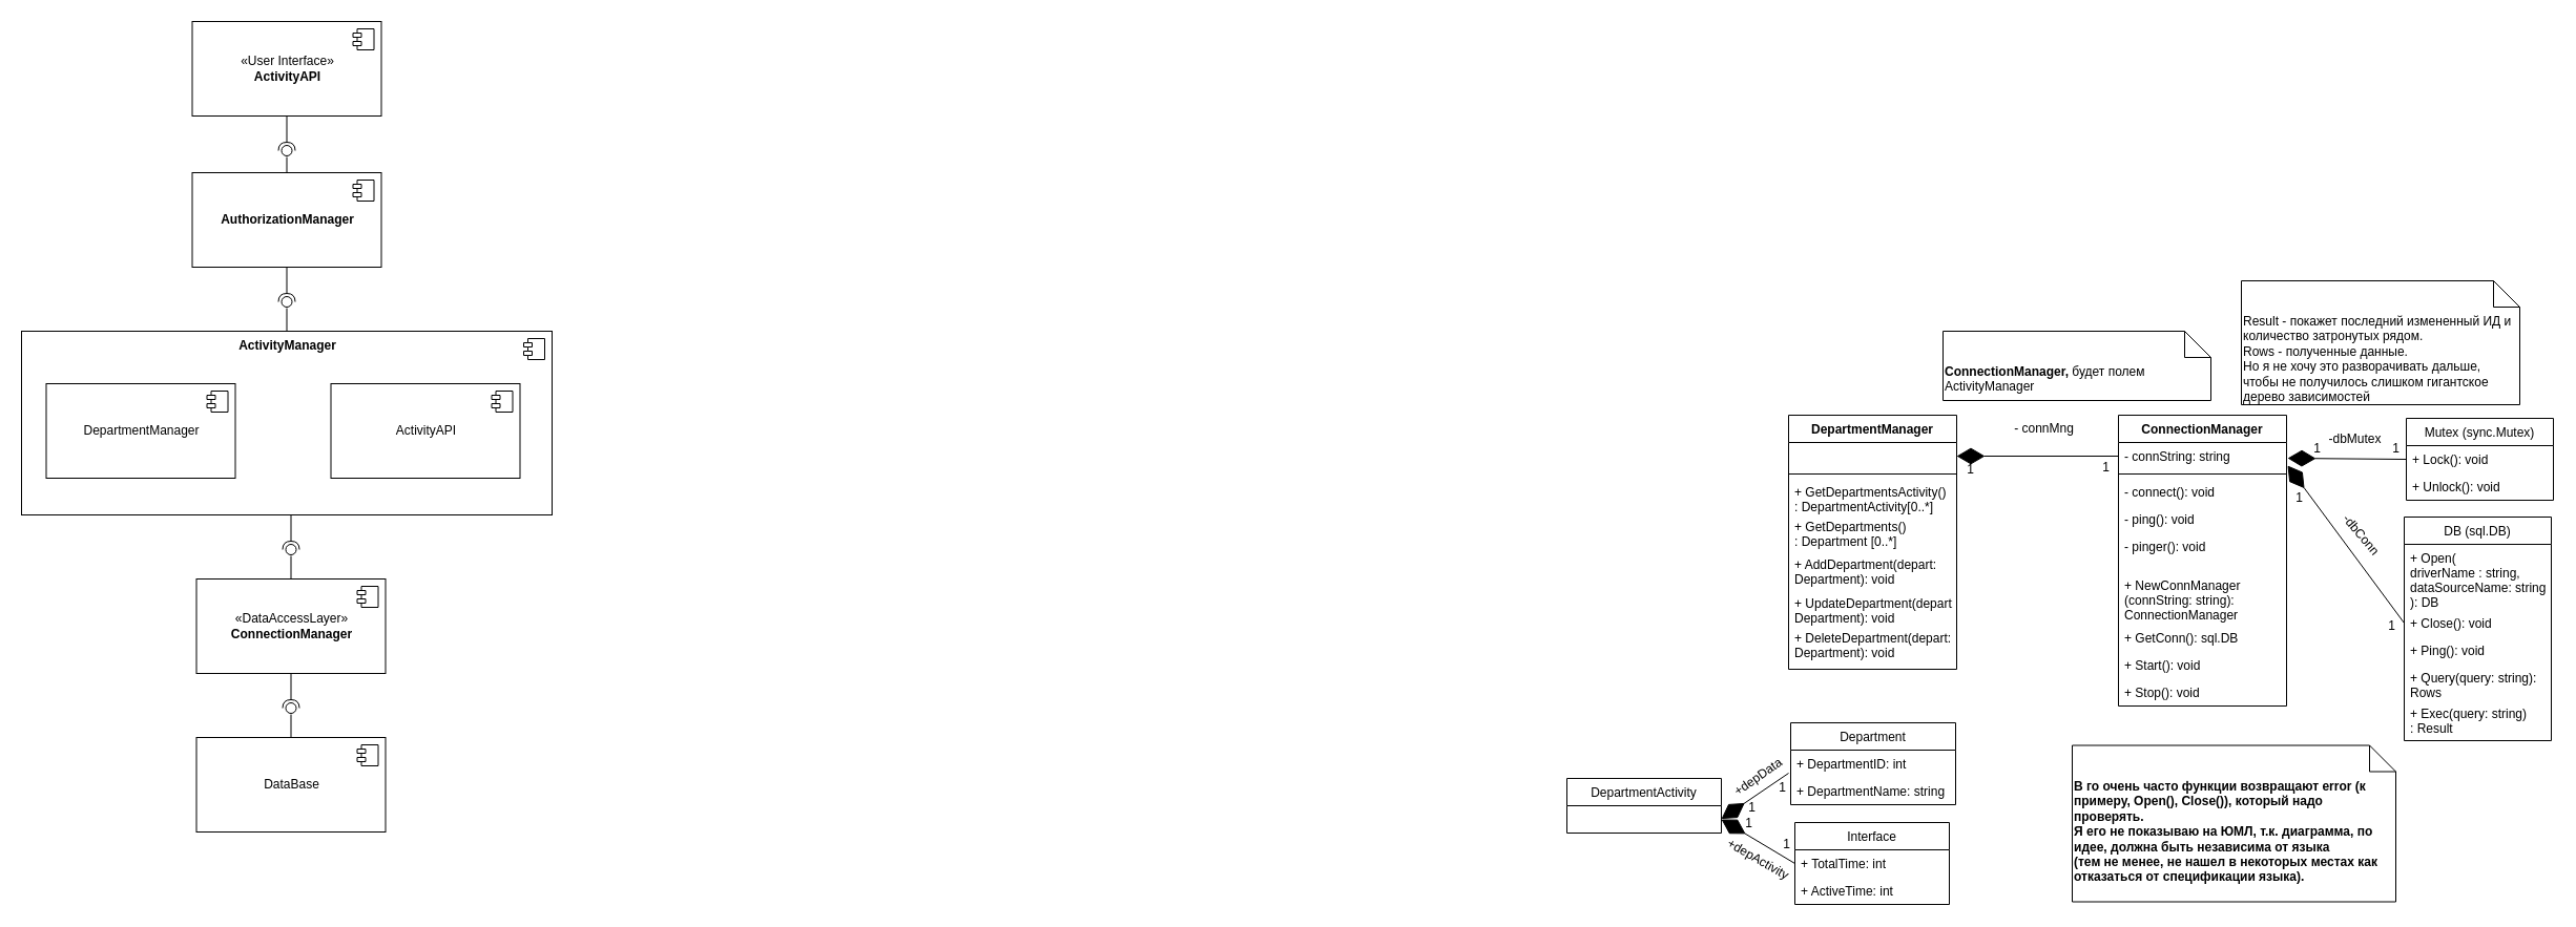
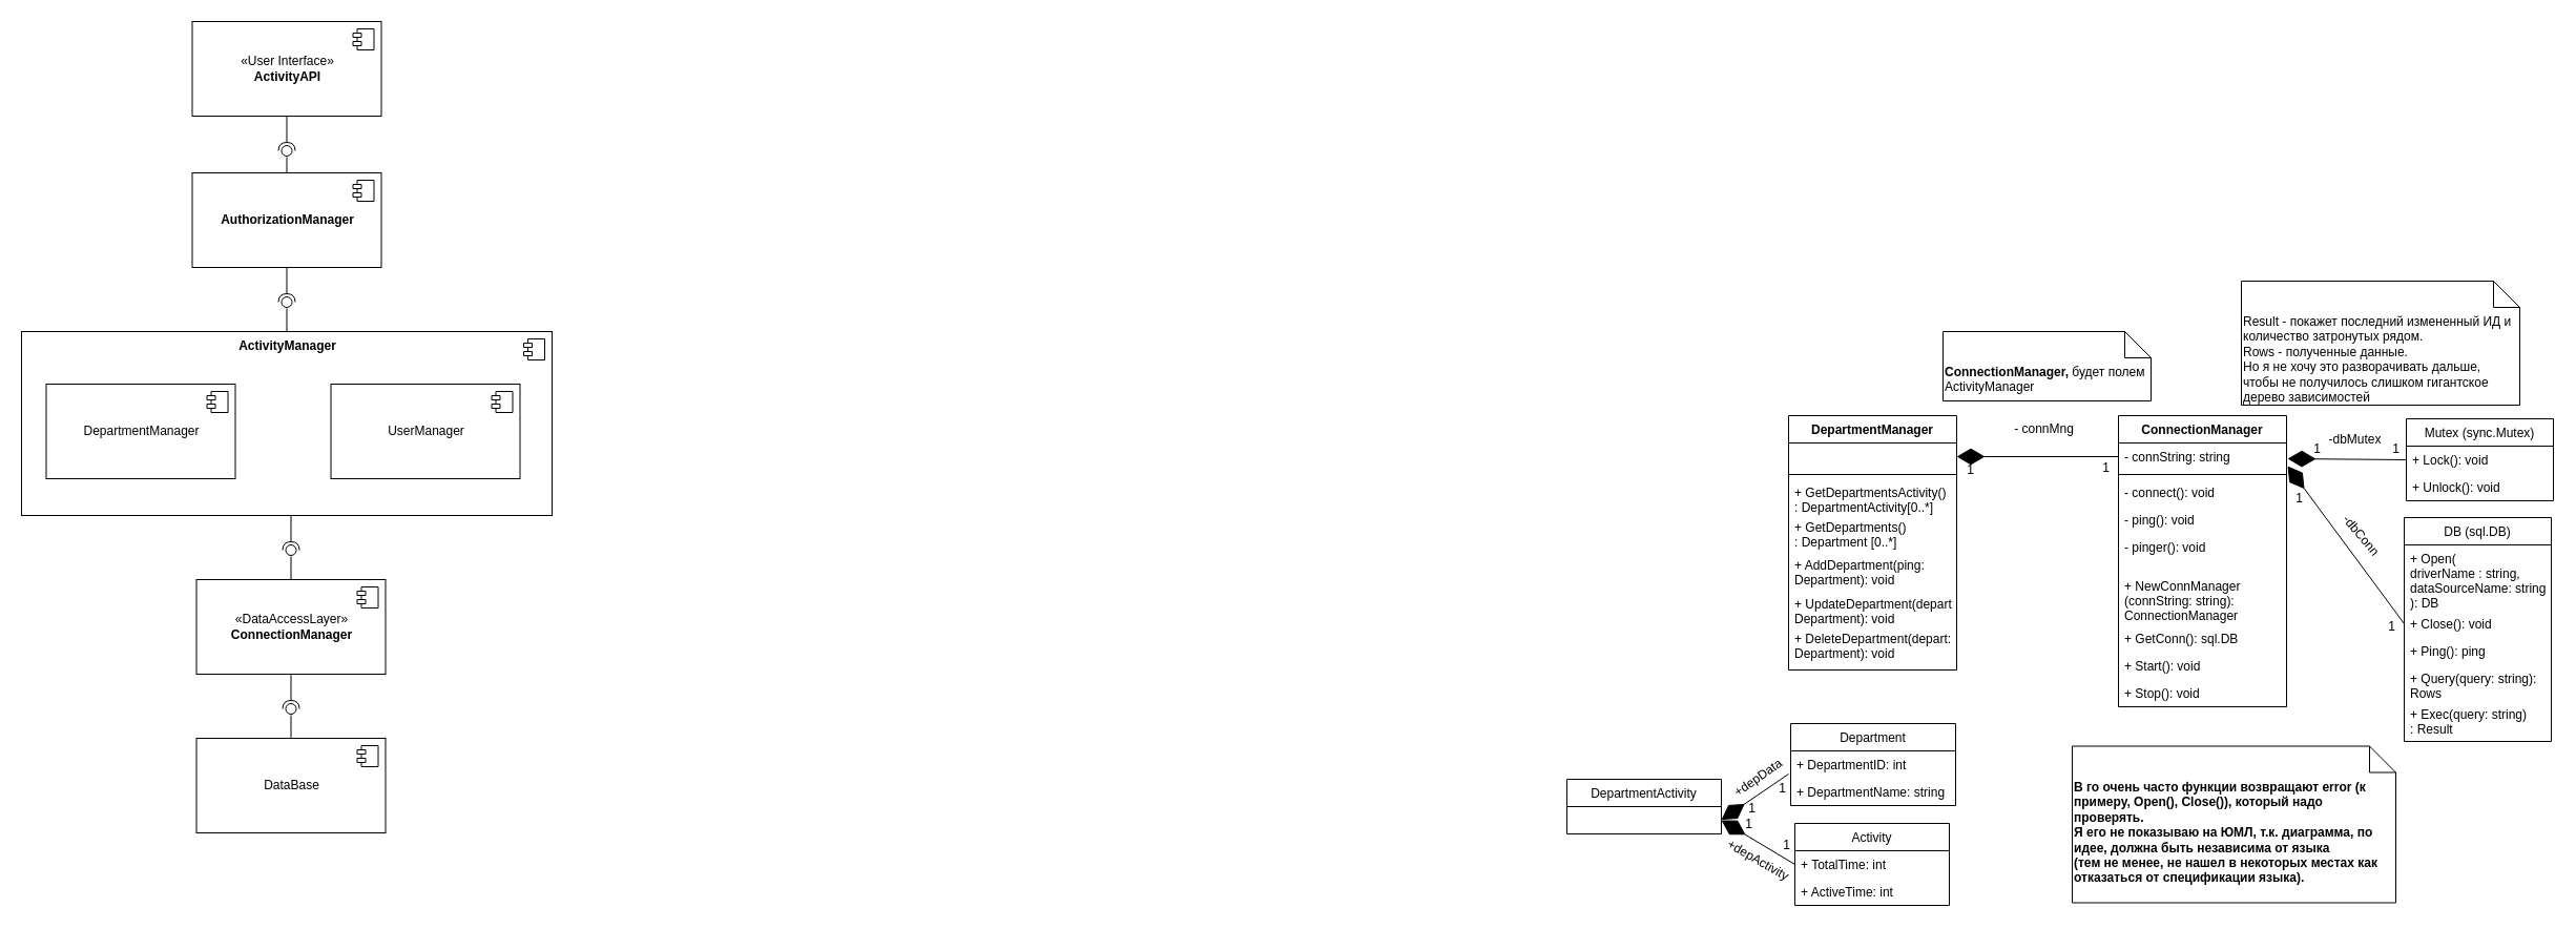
- <mxCell id="83" value="&lt;span style=&quot;font-weight: 700 ; text-align: center&quot;&gt;ConnectionManager, &lt;/span&gt;&lt;span style=&quot;text-align: center&quot;&gt;будет полем ActivityManager&lt;/span&gt;" style="shape=note2;boundedLbl=1;whiteSpace=wrap;html=1;size=25;verticalAlign=top;align=left;fontColor=#000000;" vertex="1" parent="1"><mxGeometry x="1849" y="315" width="255" height="66" as="geometry" /></mxCell>
+ <mxCell id="83" value="&lt;span style=&quot;font-weight: 700 ; text-align: center&quot;&gt;ConnectionManager, &lt;/span&gt;&lt;span style=&quot;text-align: center&quot;&gt;будет полем ActivityManager&lt;/span&gt;" style="shape=note2;boundedLbl=1;whiteSpace=wrap;html=1;size=25;verticalAlign=top;align=left;fontColor=#000000;" vertex="1" parent="1"><mxGeometry x="1849" y="315" width="198" height="66" as="geometry" /></mxCell>
- <mxCell id="56" value="ActivityAPI" style="html=1;dropTarget=0;" vertex="1" parent="1"><mxGeometry x="314.5" y="365" width="180" height="90" as="geometry" /></mxCell>
+ <mxCell id="56" value="UserManager" style="html=1;dropTarget=0;" vertex="1" parent="1"><mxGeometry x="314.5" y="365" width="180" height="90" as="geometry" /></mxCell>
- <mxCell id="47" value="+ AddDepartment(depart:&#10;Department): void" style="text;strokeColor=none;fillColor=none;align=left;verticalAlign=top;spacingLeft=4;spacingRight=4;overflow=hidden;rotatable=0;points=[[0,0.5],[1,0.5]];portConstraint=eastwest;" vertex="1" parent="42"><mxGeometry y="129" width="160" height="37" as="geometry" /></mxCell>
+ <mxCell id="47" value="+ AddDepartment(ping:&#10;Department): void" style="text;strokeColor=none;fillColor=none;align=left;verticalAlign=top;spacingLeft=4;spacingRight=4;overflow=hidden;rotatable=0;points=[[0,0.5],[1,0.5]];portConstraint=eastwest;" vertex="1" parent="42"><mxGeometry y="129" width="160" height="37" as="geometry" /></mxCell>
- <mxCell id="32" value="+ Ping(): void" style="text;strokeColor=none;fillColor=none;align=left;verticalAlign=top;spacingLeft=4;spacingRight=4;overflow=hidden;rotatable=0;points=[[0,0.5],[1,0.5]];portConstraint=eastwest;" vertex="1" parent="29"><mxGeometry y="114" width="140" height="26" as="geometry" /></mxCell>
+ <mxCell id="32" value="+ Ping(): ping" style="text;strokeColor=none;fillColor=none;align=left;verticalAlign=top;spacingLeft=4;spacingRight=4;overflow=hidden;rotatable=0;points=[[0,0.5],[1,0.5]];portConstraint=eastwest;" vertex="1" parent="29"><mxGeometry y="114" width="140" height="26" as="geometry" /></mxCell>
- <mxCell id="67" value="Interface" style="swimlane;fontStyle=0;childLayout=stackLayout;horizontal=1;startSize=26;fillColor=none;horizontalStack=0;resizeParent=1;resizeParentMax=0;resizeLast=0;collapsible=1;marginBottom=0;fontColor=#000000;align=center;" vertex="1" parent="1"><mxGeometry x="1708" y="783" width="147" height="78" as="geometry" /></mxCell>
+ <mxCell id="67" value="Activity" style="swimlane;fontStyle=0;childLayout=stackLayout;horizontal=1;startSize=26;fillColor=none;horizontalStack=0;resizeParent=1;resizeParentMax=0;resizeLast=0;collapsible=1;marginBottom=0;fontColor=#000000;align=center;" vertex="1" parent="1"><mxGeometry x="1708" y="783" width="147" height="78" as="geometry" /></mxCell>
